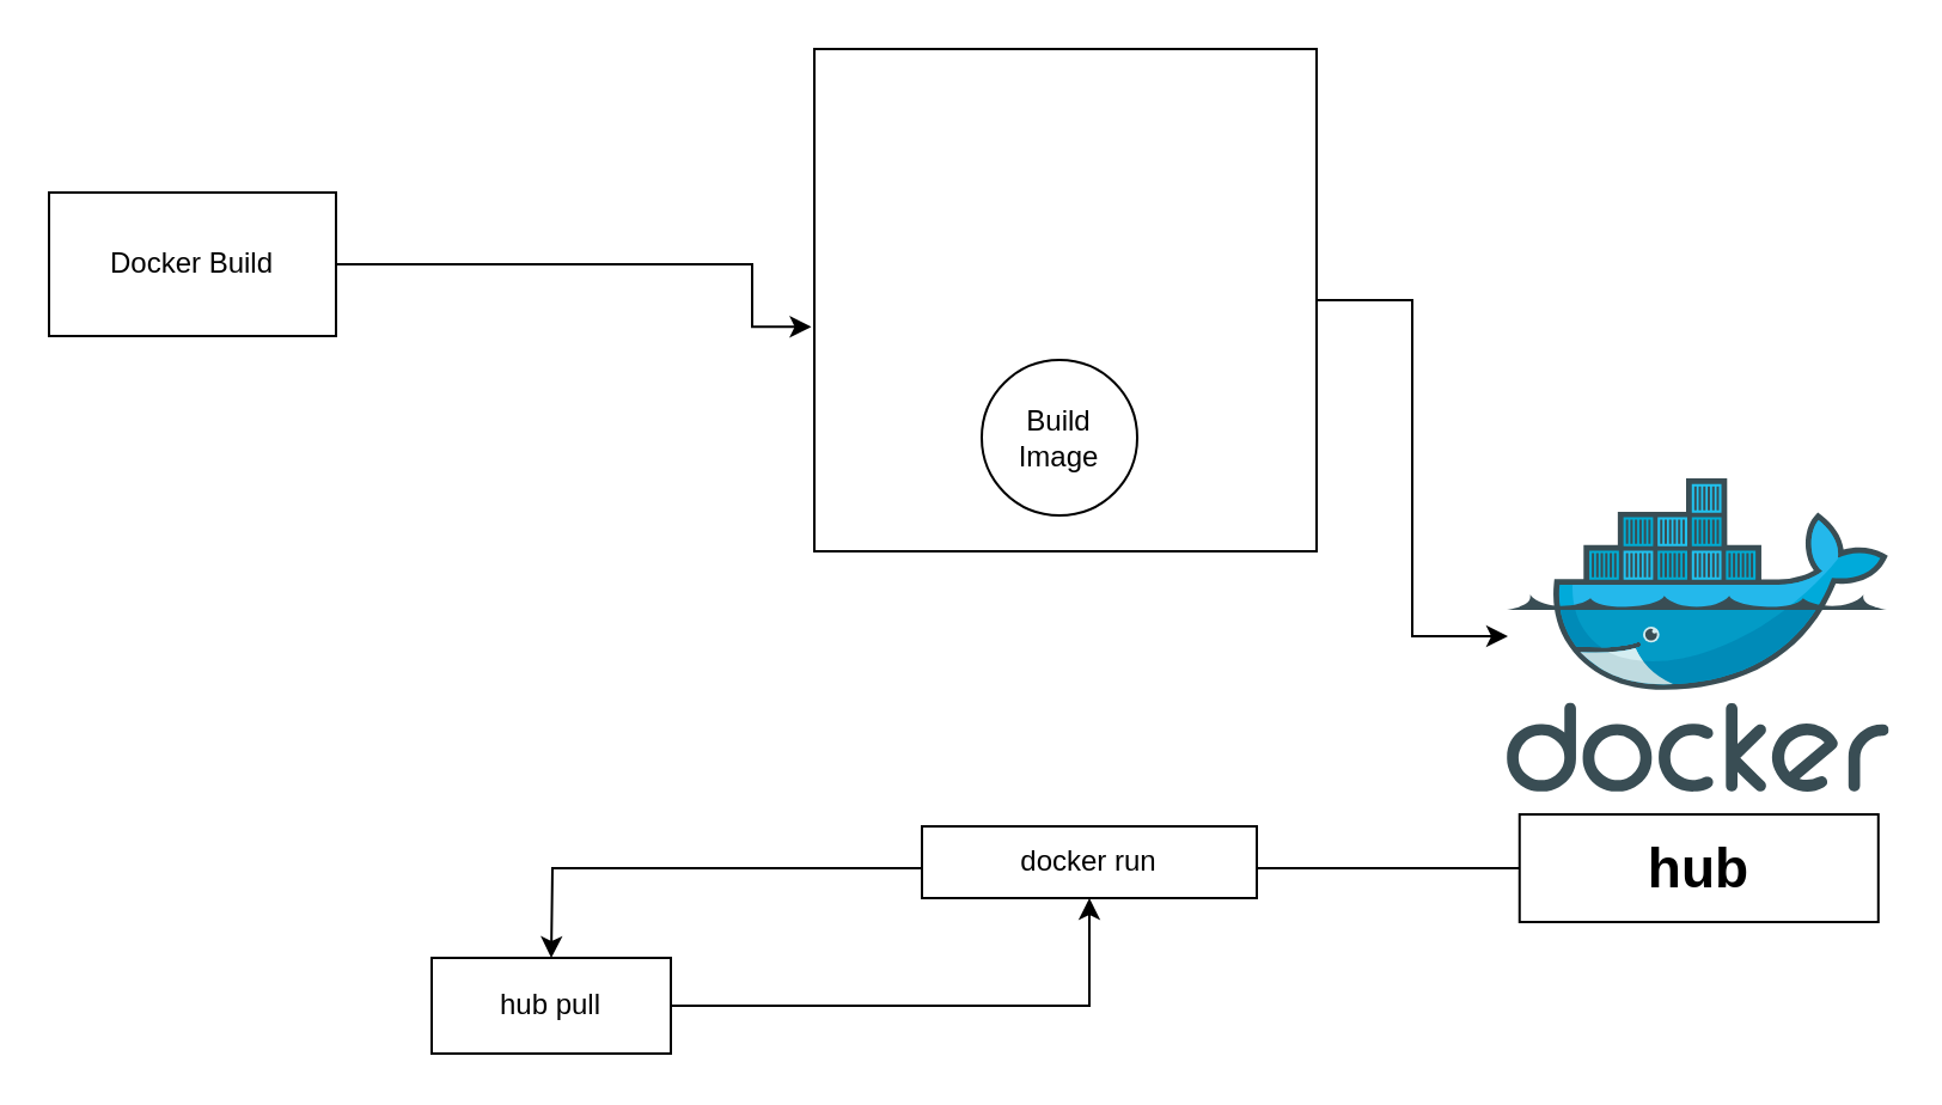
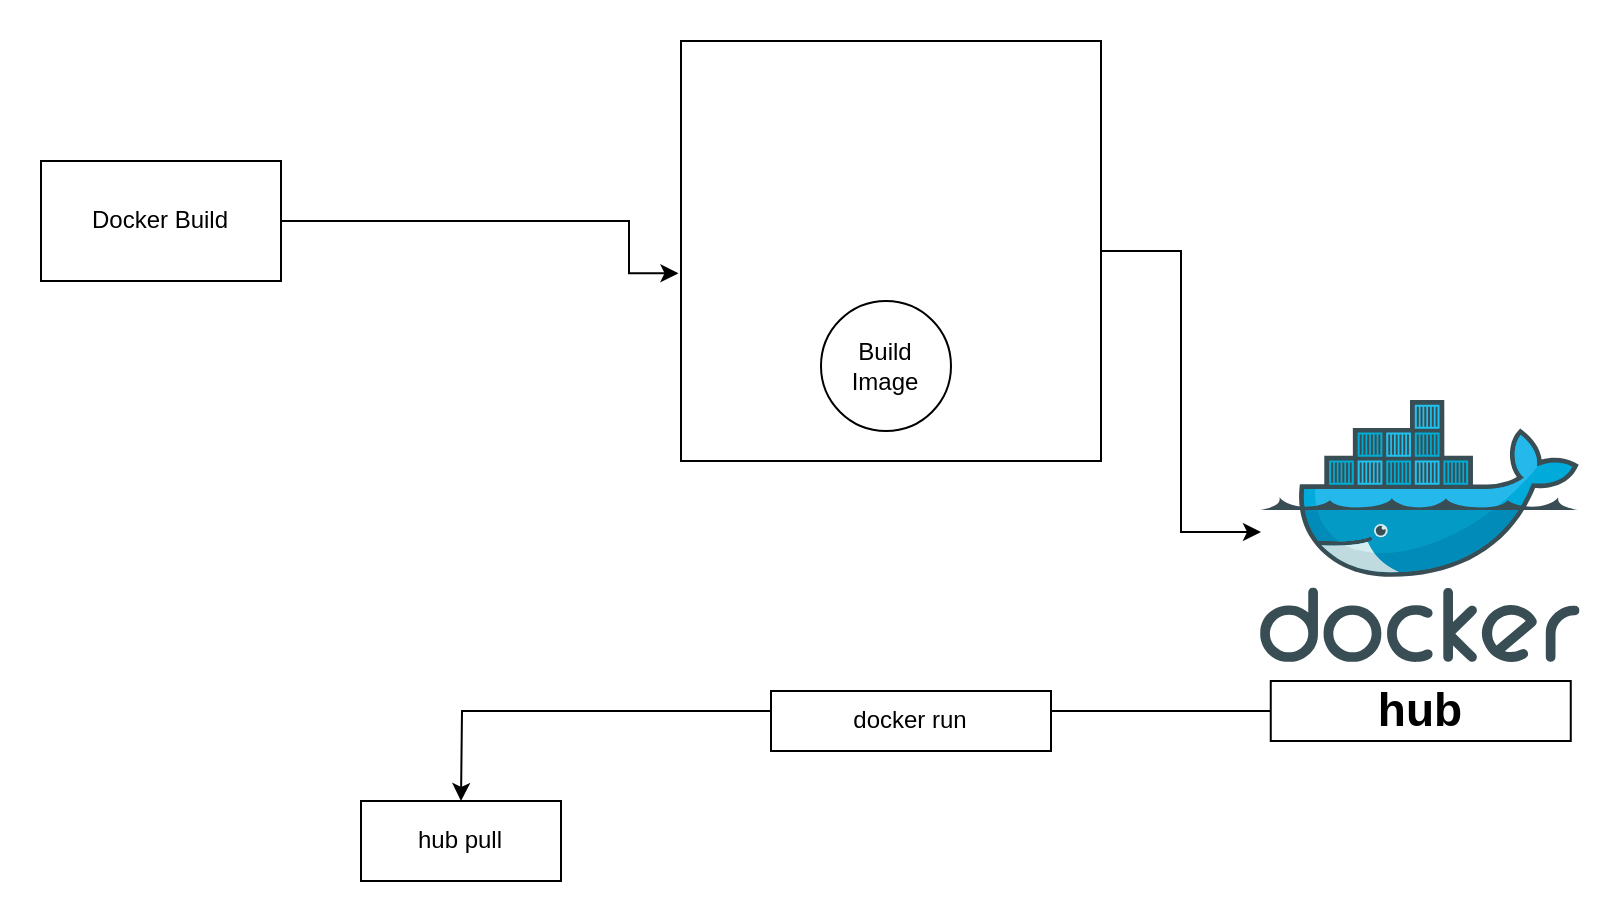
- <mxCell id="10" value="&lt;b&gt;&lt;font style=&quot;font-size: 23px;&quot;&gt;hub&lt;/font&gt;&lt;/b&gt;" style="rounded=0;whiteSpace=wrap;html=1;" vertex="1" parent="1"><mxGeometry x="634.88" y="340" width="150" height="45" as="geometry" /></mxCell>
+ <mxCell id="10" value="&lt;b&gt;&lt;font style=&quot;font-size: 23px;&quot;&gt;hub&lt;/font&gt;&lt;/b&gt;" style="rounded=0;whiteSpace=wrap;html=1;" vertex="1" parent="1"><mxGeometry x="634.88" y="340" width="150" height="30" as="geometry" /></mxCell>
- <mxCell id="11" style="edgeStyle=orthogonalEdgeStyle;rounded=0;orthogonalLoop=1;jettySize=auto;html=1;exitX=1;exitY=0.5;exitDx=0;exitDy=0;" edge="1" parent="1" source="12" target="13"><mxGeometry relative="1" as="geometry"><mxPoint x="380" y="440" as="targetPoint" /></mxGeometry></mxCell>
